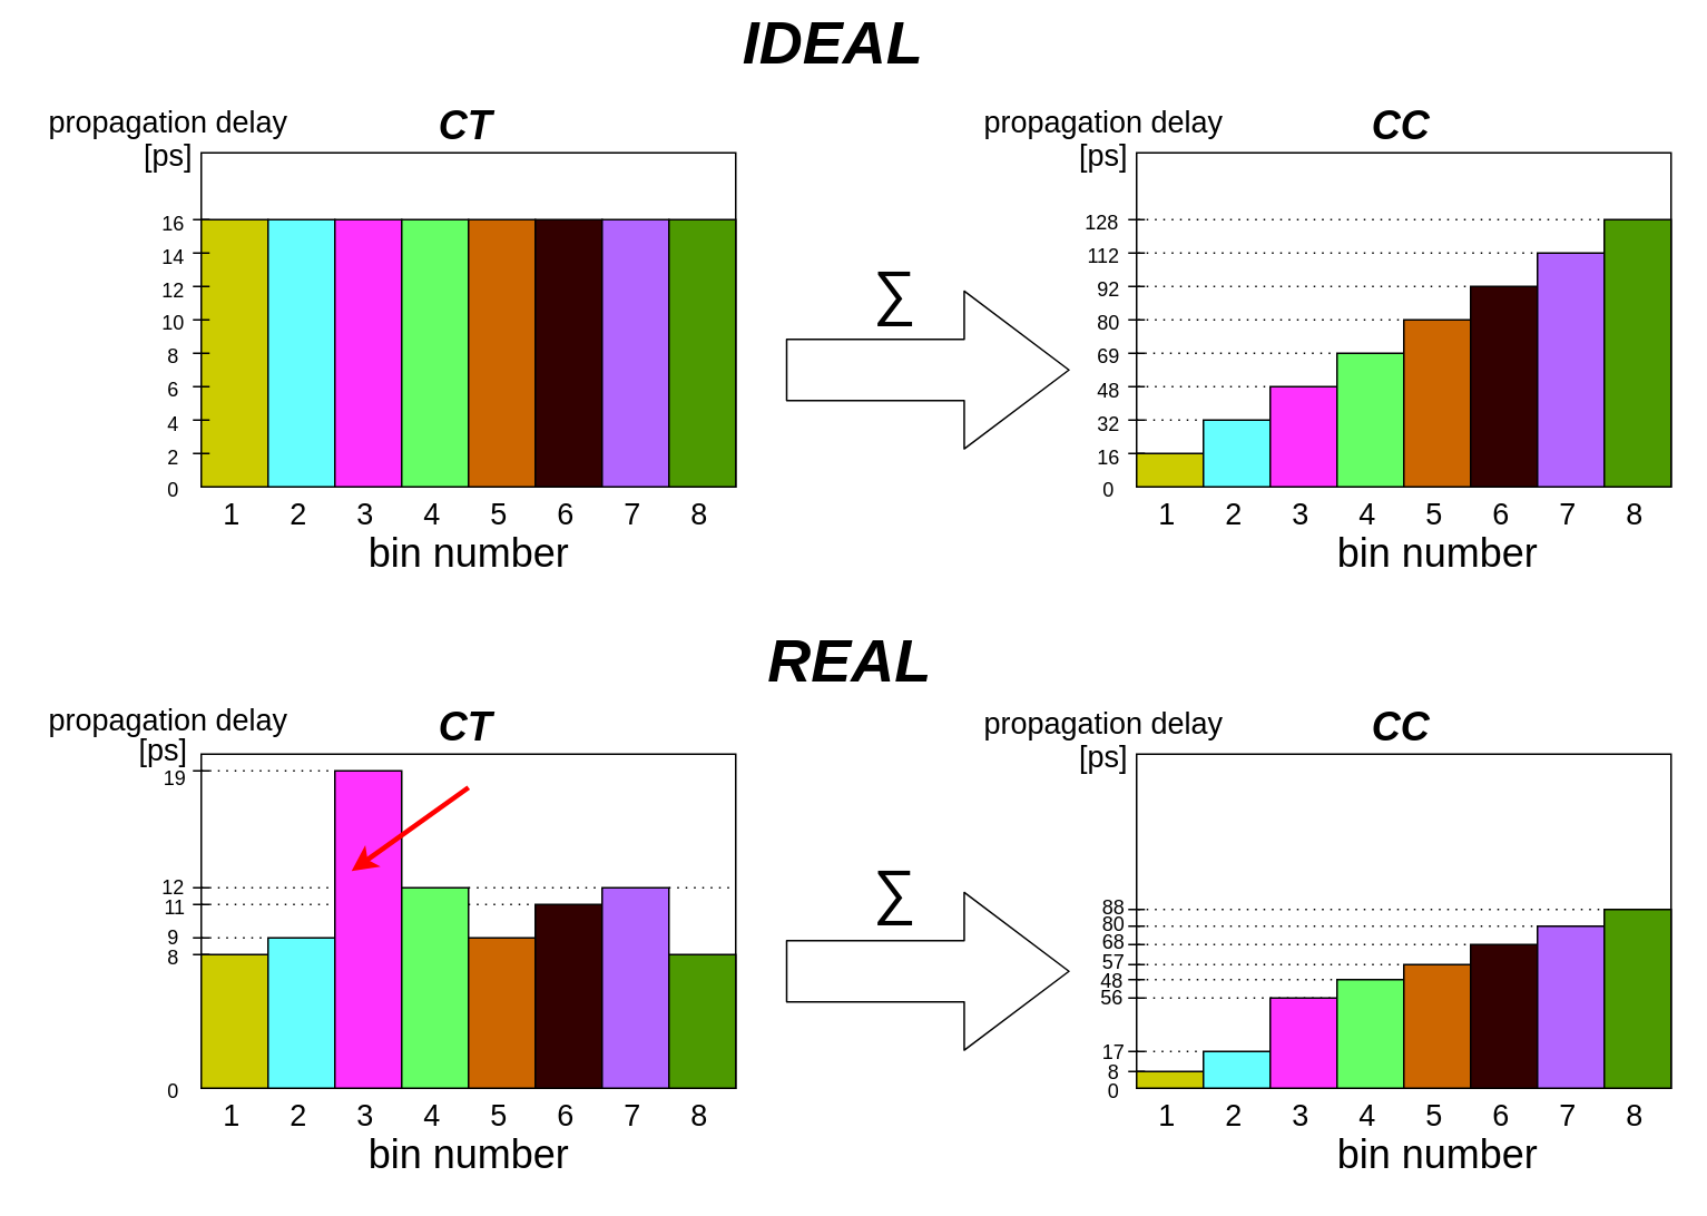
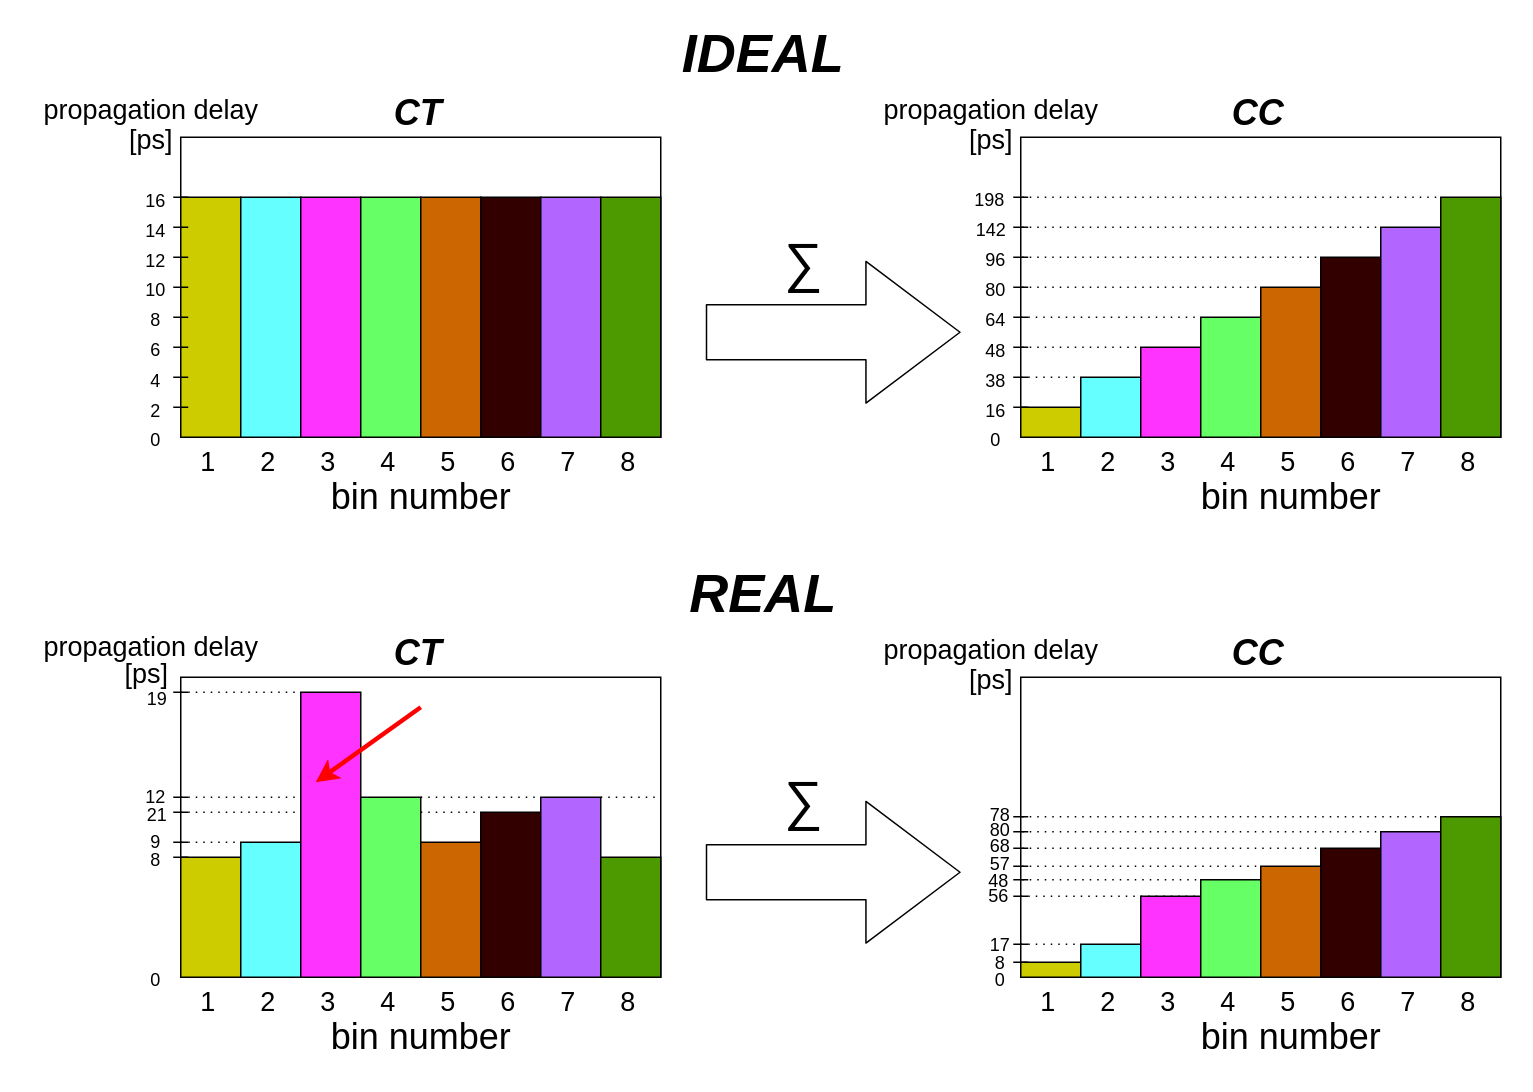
- <mxCell id="86" value="&lt;b&gt;&lt;i&gt;&lt;font style=&quot;font-size: 36px&quot; color=&quot;#000000&quot;&gt;IDEAL&lt;/font&gt;&lt;/i&gt;&lt;/b&gt;" style="text;html=1;resizable=0;autosize=1;align=center;verticalAlign=middle;points=[];fillColor=none;strokeColor=none;rounded=0;dashed=1;" parent="1" vertex="1"><mxGeometry x="438" y="10" width="120" height="30" as="geometry" /></mxCell>
+ <mxCell id="86" value="&lt;b&gt;&lt;i&gt;&lt;font style=&quot;font-size: 36px&quot; color=&quot;#000000&quot;&gt;IDEAL&lt;/font&gt;&lt;/i&gt;&lt;/b&gt;" style="text;html=1;resizable=0;autosize=1;align=center;verticalAlign=middle;points=[];fillColor=none;strokeColor=none;rounded=0;dashed=1;" parent="1" vertex="1"><mxGeometry x="448" y="20" width="120" height="30" as="geometry" /></mxCell>
- <mxCell id="78" value="&lt;font style=&quot;font-size: 12px&quot;&gt;128&lt;/font&gt;" style="text;html=1;resizable=0;autosize=1;align=center;verticalAlign=middle;points=[];fillColor=none;strokeColor=none;rounded=0;fontSize=24;fontColor=#000000;" parent="1" vertex="1"><mxGeometry x="639" y="109" width="40" height="40" as="geometry" /></mxCell>
+ <mxCell id="78" value="&lt;font style=&quot;font-size: 12px&quot;&gt;198&lt;/font&gt;" style="text;html=1;resizable=0;autosize=1;align=center;verticalAlign=middle;points=[];fillColor=none;strokeColor=none;rounded=0;fontSize=24;fontColor=#000000;" parent="1" vertex="1"><mxGeometry x="639" y="109" width="40" height="40" as="geometry" /></mxCell>
- <mxCell id="77" value="&lt;font style=&quot;font-size: 12px&quot;&gt;112&lt;/font&gt;" style="text;html=1;resizable=0;autosize=1;align=center;verticalAlign=middle;points=[];fillColor=none;strokeColor=none;rounded=0;fontSize=24;fontColor=#000000;" parent="1" vertex="1"><mxGeometry x="645" y="129" width="30" height="40" as="geometry" /></mxCell>
+ <mxCell id="77" value="&lt;font style=&quot;font-size: 12px&quot;&gt;142&lt;/font&gt;" style="text;html=1;resizable=0;autosize=1;align=center;verticalAlign=middle;points=[];fillColor=none;strokeColor=none;rounded=0;fontSize=24;fontColor=#000000;" parent="1" vertex="1"><mxGeometry x="645" y="129" width="30" height="40" as="geometry" /></mxCell>
- <mxCell id="76" value="&lt;font style=&quot;font-size: 12px&quot;&gt;92&lt;/font&gt;" style="text;html=1;resizable=0;autosize=1;align=center;verticalAlign=middle;points=[];fillColor=none;strokeColor=none;rounded=0;fontSize=24;fontColor=#000000;" parent="1" vertex="1"><mxGeometry x="648" y="149" width="30" height="40" as="geometry" /></mxCell>
+ <mxCell id="76" value="&lt;font style=&quot;font-size: 12px&quot;&gt;96&lt;/font&gt;" style="text;html=1;resizable=0;autosize=1;align=center;verticalAlign=middle;points=[];fillColor=none;strokeColor=none;rounded=0;fontSize=24;fontColor=#000000;" parent="1" vertex="1"><mxGeometry x="648" y="149" width="30" height="40" as="geometry" /></mxCell>
- <mxCell id="74" value="&lt;font style=&quot;font-size: 12px&quot;&gt;69&lt;/font&gt;" style="text;html=1;resizable=0;autosize=1;align=center;verticalAlign=middle;points=[];fillColor=none;strokeColor=none;rounded=0;fontSize=24;fontColor=#000000;" parent="1" vertex="1"><mxGeometry x="648" y="189" width="30" height="40" as="geometry" /></mxCell>
+ <mxCell id="74" value="&lt;font style=&quot;font-size: 12px&quot;&gt;64&lt;/font&gt;" style="text;html=1;resizable=0;autosize=1;align=center;verticalAlign=middle;points=[];fillColor=none;strokeColor=none;rounded=0;fontSize=24;fontColor=#000000;" parent="1" vertex="1"><mxGeometry x="648" y="189" width="30" height="40" as="geometry" /></mxCell>
- <mxCell id="71" value="&lt;font style=&quot;font-size: 12px&quot;&gt;32&lt;/font&gt;" style="text;html=1;resizable=0;autosize=1;align=center;verticalAlign=middle;points=[];fillColor=none;strokeColor=none;rounded=0;fontSize=24;fontColor=#000000;" parent="1" vertex="1"><mxGeometry x="648" y="230" width="30" height="40" as="geometry" /></mxCell>
+ <mxCell id="71" value="&lt;font style=&quot;font-size: 12px&quot;&gt;38&lt;/font&gt;" style="text;html=1;resizable=0;autosize=1;align=center;verticalAlign=middle;points=[];fillColor=none;strokeColor=none;rounded=0;fontSize=24;fontColor=#000000;" parent="1" vertex="1"><mxGeometry x="648" y="230" width="30" height="40" as="geometry" /></mxCell>
- <mxCell id="151" value="&lt;font style=&quot;font-size: 12px&quot;&gt;11&lt;/font&gt;" style="text;html=1;resizable=0;autosize=1;align=center;verticalAlign=middle;points=[];fillColor=none;strokeColor=none;rounded=0;fontSize=24;fontColor=#000000;" parent="90" vertex="1"><mxGeometry x="69" y="110" width="30" height="40" as="geometry" /></mxCell>
+ <mxCell id="151" value="&lt;font style=&quot;font-size: 12px&quot;&gt;21&lt;/font&gt;" style="text;html=1;resizable=0;autosize=1;align=center;verticalAlign=middle;points=[];fillColor=none;strokeColor=none;rounded=0;fontSize=24;fontColor=#000000;" parent="90" vertex="1"><mxGeometry x="69" y="110" width="30" height="40" as="geometry" /></mxCell>
- <mxCell id="180" value="&lt;font style=&quot;font-size: 12px&quot;&gt;88&lt;/font&gt;" style="text;html=1;resizable=0;autosize=1;align=center;verticalAlign=middle;points=[];fillColor=none;strokeColor=none;rounded=0;fontSize=24;fontColor=#000000;" parent="90" vertex="1"><mxGeometry x="631" y="110" width="30" height="40" as="geometry" /></mxCell>
+ <mxCell id="180" value="&lt;font style=&quot;font-size: 12px&quot;&gt;78&lt;/font&gt;" style="text;html=1;resizable=0;autosize=1;align=center;verticalAlign=middle;points=[];fillColor=none;strokeColor=none;rounded=0;fontSize=24;fontColor=#000000;" parent="90" vertex="1"><mxGeometry x="631" y="110" width="30" height="40" as="geometry" /></mxCell>
